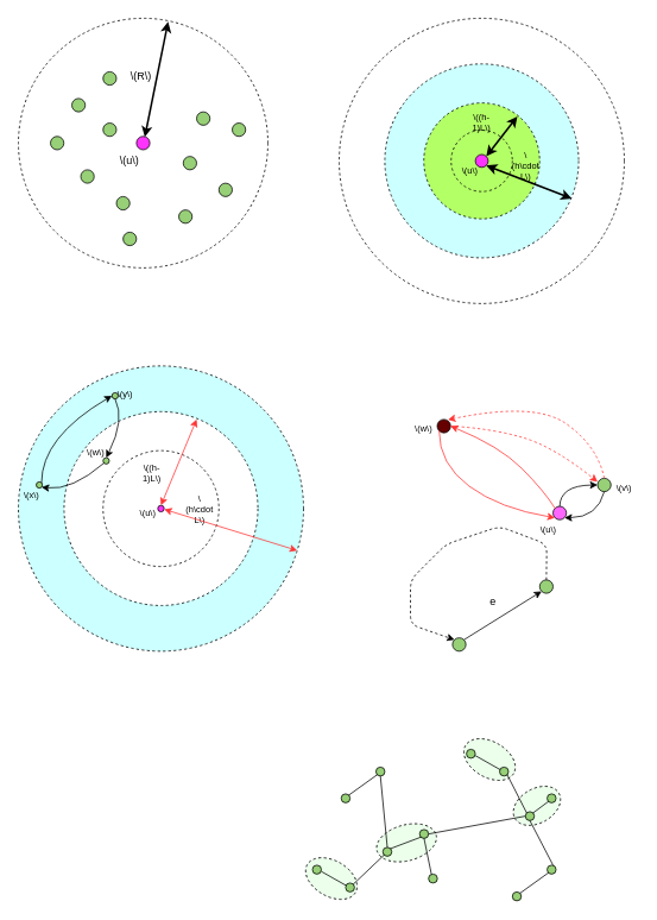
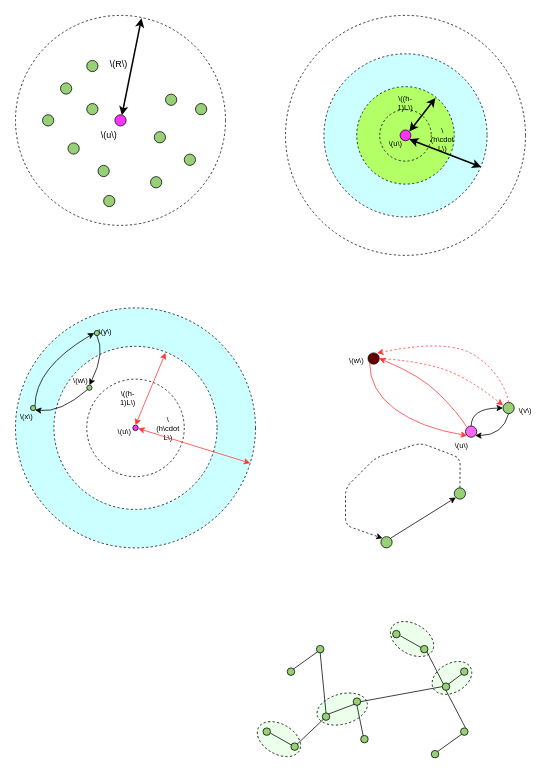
- <mxCell id="67" value="e" style="text;html=1;strokeColor=none;fillColor=none;align=center;verticalAlign=middle;whiteSpace=wrap;rounded=0;fontSize=12;" vertex="1" parent="1"><mxGeometry x="532.81" y="665" width="40" height="20" as="geometry" /></mxCell>
